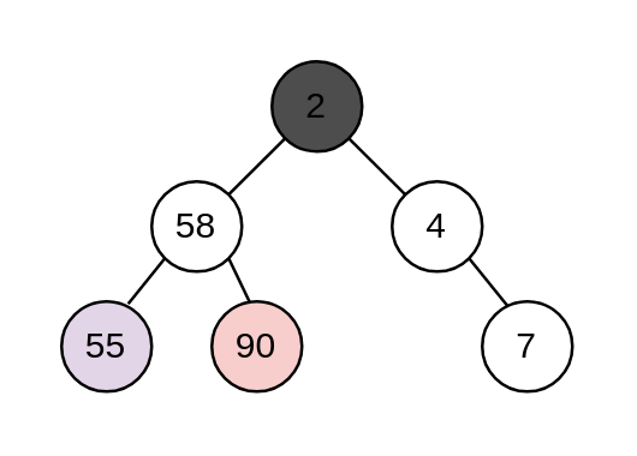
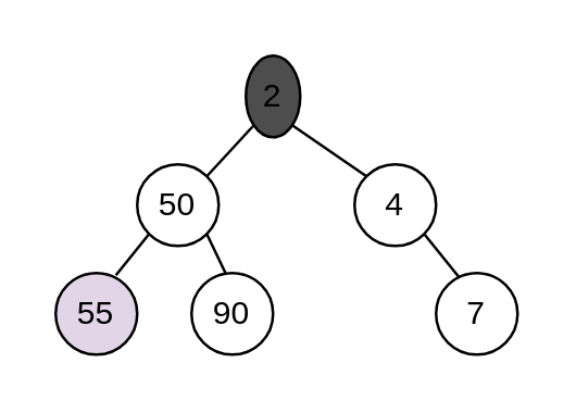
- <mxCell id="6" value="2" style="ellipse;whiteSpace=wrap;html=1;aspect=fixed;fillColor=#4D4D4D;" parent="1" vertex="1"><mxGeometry x="90" y="20" width="30" height="30" as="geometry" /></mxCell>
+ <mxCell id="6" value="2" style="ellipse;whiteSpace=wrap;html=1;aspect=fixed;fillColor=#4D4D4D;" parent="1" vertex="1"><mxGeometry x="90" y="20" width="20" height="30" as="geometry" /></mxCell>
- <mxCell id="9" value="58" style="ellipse;whiteSpace=wrap;html=1;aspect=fixed;" parent="1" vertex="1"><mxGeometry x="50" y="60" width="30" height="30" as="geometry" /></mxCell>
+ <mxCell id="9" value="50" style="ellipse;whiteSpace=wrap;html=1;aspect=fixed;" parent="1" vertex="1"><mxGeometry x="50" y="60" width="30" height="30" as="geometry" /></mxCell>
- <mxCell id="10" value="90" style="ellipse;whiteSpace=wrap;html=1;aspect=fixed;fillColor=#f8cecc;" parent="1" vertex="1"><mxGeometry x="70" y="100" width="30" height="30" as="geometry" /></mxCell>
+ <mxCell id="10" value="90" style="ellipse;whiteSpace=wrap;html=1;aspect=fixed;" parent="1" vertex="1"><mxGeometry x="70" y="100" width="30" height="30" as="geometry" /></mxCell>
